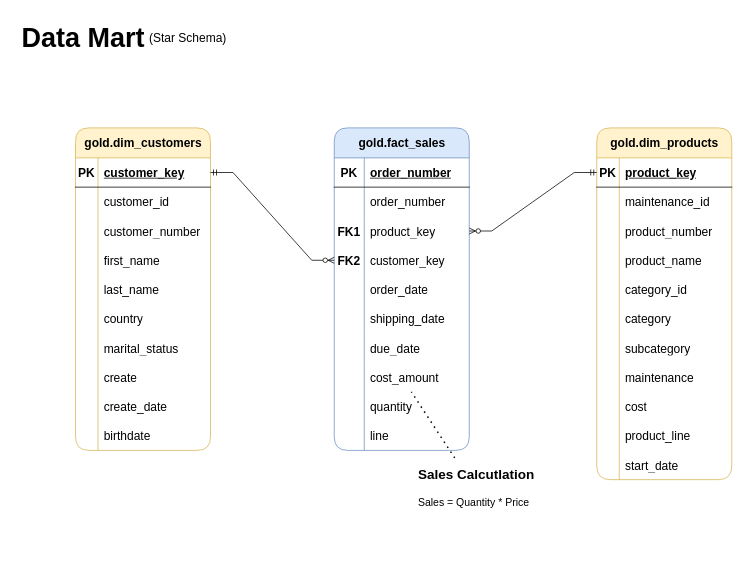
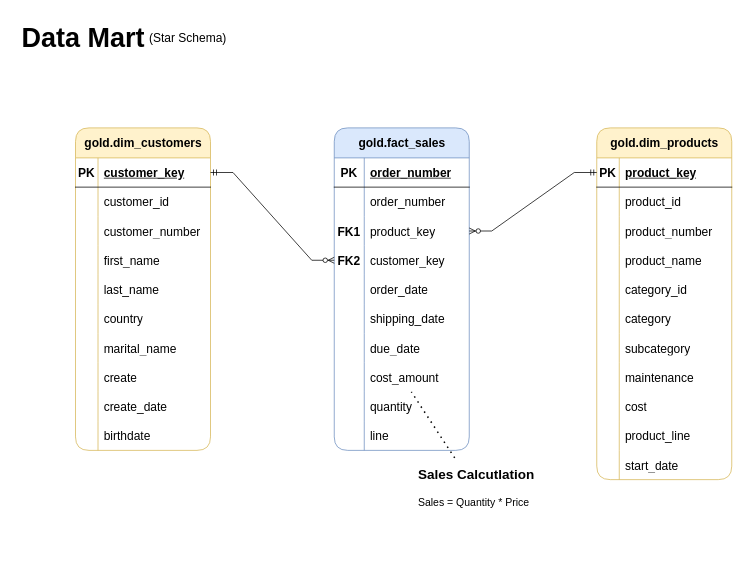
- <mxCell id="72" value="maintenance_id" style="shape=partialRectangle;connectable=0;fillColor=none;top=0;left=0;bottom=0;right=0;align=left;spacingLeft=6;overflow=hidden;whiteSpace=wrap;html=1;fontSize=16;" parent="70" vertex="1"><mxGeometry x="30" width="150" height="39" as="geometry"><mxRectangle width="150" height="39" as="alternateBounds" /></mxGeometry></mxCell>
+ <mxCell id="72" value="product_id" style="shape=partialRectangle;connectable=0;fillColor=none;top=0;left=0;bottom=0;right=0;align=left;spacingLeft=6;overflow=hidden;whiteSpace=wrap;html=1;fontSize=16;" parent="70" vertex="1"><mxGeometry x="30" width="150" height="39" as="geometry"><mxRectangle width="150" height="39" as="alternateBounds" /></mxGeometry></mxCell>
- <mxCell id="25" value="marital_status" style="shape=partialRectangle;connectable=0;fillColor=none;top=0;left=0;bottom=0;right=0;align=left;spacingLeft=6;overflow=hidden;whiteSpace=wrap;html=1;fontSize=16;" parent="23" vertex="1"><mxGeometry x="30" width="150" height="39" as="geometry"><mxRectangle width="150" height="39" as="alternateBounds" /></mxGeometry></mxCell>
+ <mxCell id="25" value="marital_name" style="shape=partialRectangle;connectable=0;fillColor=none;top=0;left=0;bottom=0;right=0;align=left;spacingLeft=6;overflow=hidden;whiteSpace=wrap;html=1;fontSize=16;" parent="23" vertex="1"><mxGeometry x="30" width="150" height="39" as="geometry"><mxRectangle width="150" height="39" as="alternateBounds" /></mxGeometry></mxCell>
